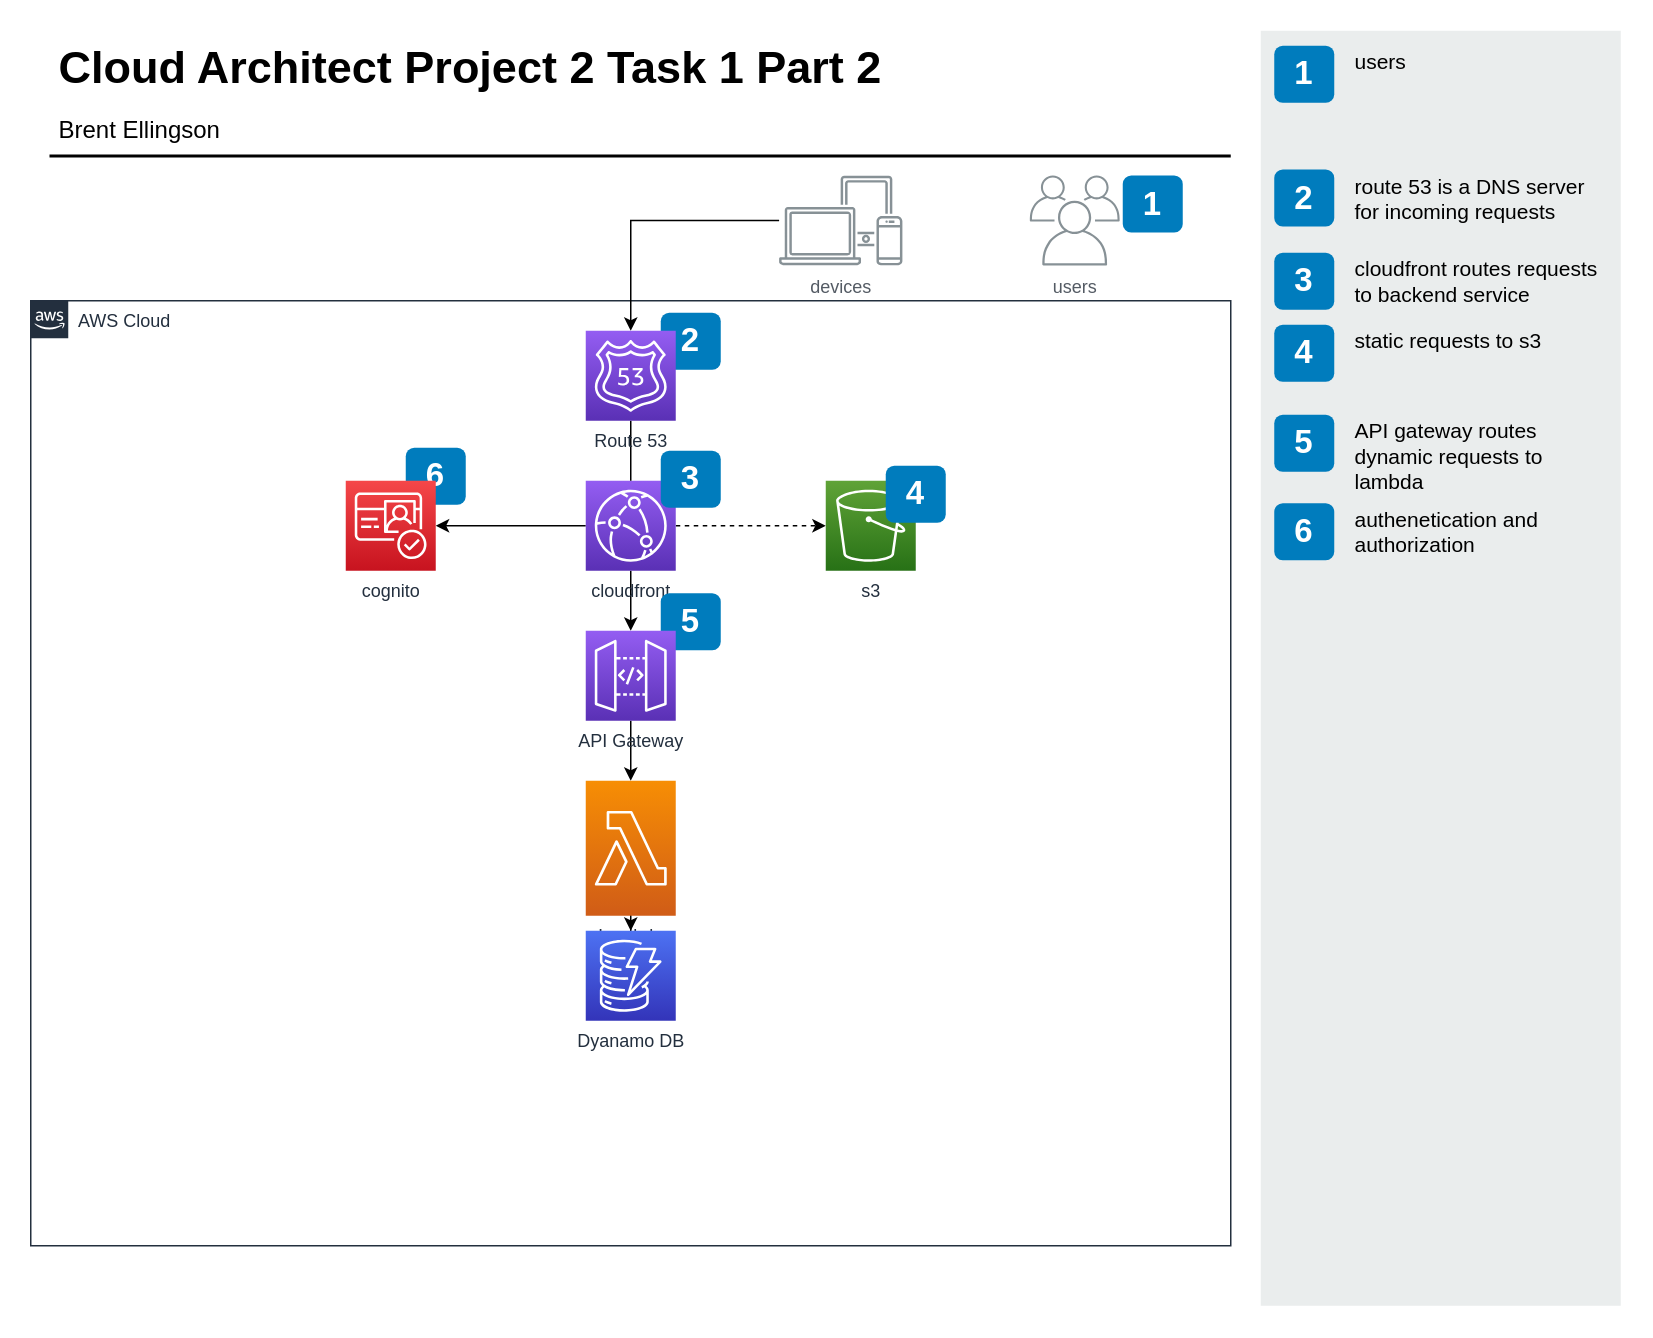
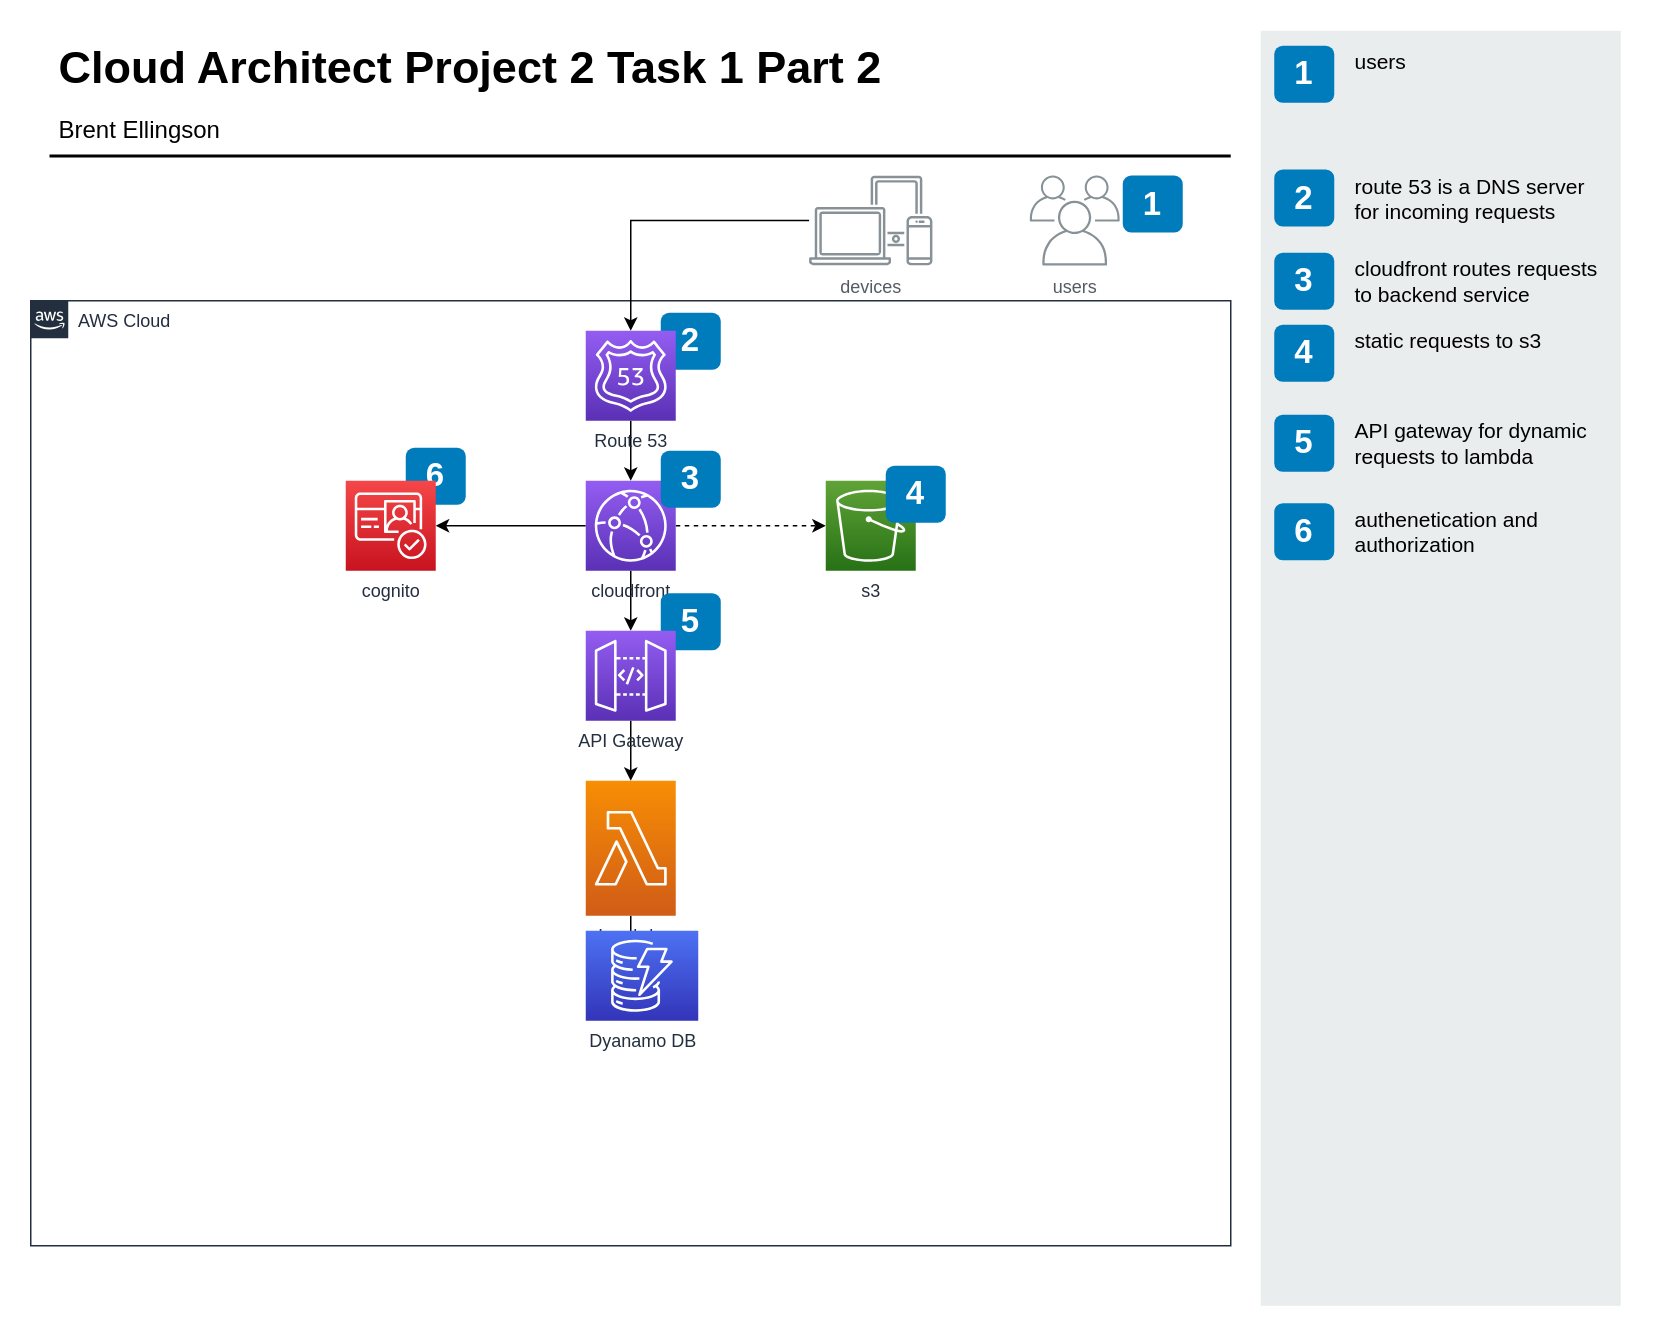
- <mxCell id="11" value="devices" style="sketch=0;outlineConnect=0;gradientColor=none;fontColor=#545B64;strokeColor=none;fillColor=#879196;dashed=0;verticalLabelPosition=bottom;verticalAlign=top;align=center;html=1;fontSize=12;fontStyle=0;aspect=fixed;shape=mxgraph.aws4.illustration_devices;pointerEvents=1" parent="1" vertex="1"><mxGeometry x="518.91" y="116.5" width="82.19" height="60" as="geometry" /></mxCell>
+ <mxCell id="11" value="devices" style="sketch=0;outlineConnect=0;gradientColor=none;fontColor=#545B64;strokeColor=none;fillColor=#879196;dashed=0;verticalLabelPosition=bottom;verticalAlign=top;align=center;html=1;fontSize=12;fontStyle=0;aspect=fixed;shape=mxgraph.aws4.illustration_devices;pointerEvents=1" parent="1" vertex="1"><mxGeometry x="538.91" y="116.5" width="82.19" height="60" as="geometry" /></mxCell>
- <mxCell id="31" value="API gateway routes dynamic requests to lambda" style="text;html=1;align=left;verticalAlign=top;spacingTop=-4;fontSize=14;labelBackgroundColor=none;whiteSpace=wrap;" parent="1" vertex="1"><mxGeometry x="901" y="276" width="169" height="60" as="geometry" /></mxCell>
+ <mxCell id="31" value="API gateway for dynamic requests to lambda" style="text;html=1;align=left;verticalAlign=top;spacingTop=-4;fontSize=14;labelBackgroundColor=none;whiteSpace=wrap;" parent="1" vertex="1"><mxGeometry x="901" y="276" width="169" height="60" as="geometry" /></mxCell>
- <mxCell id="37" value="" style="edgeStyle=orthogonalEdgeStyle;rounded=0;orthogonalLoop=1;jettySize=auto;html=1;endArrow=none;" edge="1" parent="1" source="38" target="15"><mxGeometry relative="1" as="geometry" /></mxCell>
+ <mxCell id="37" value="" style="edgeStyle=orthogonalEdgeStyle;rounded=0;orthogonalLoop=1;jettySize=auto;html=1;" edge="1" parent="1" source="38" target="15"><mxGeometry relative="1" as="geometry" /></mxCell>
- <mxCell id="41" value="Dyanamo DB" style="sketch=0;points=[[0,0,0],[0.25,0,0],[0.5,0,0],[0.75,0,0],[1,0,0],[0,1,0],[0.25,1,0],[0.5,1,0],[0.75,1,0],[1,1,0],[0,0.25,0],[0,0.5,0],[0,0.75,0],[1,0.25,0],[1,0.5,0],[1,0.75,0]];outlineConnect=0;fontColor=#232F3E;gradientColor=#4D72F3;gradientDirection=north;fillColor=#3334B9;strokeColor=#ffffff;dashed=0;verticalLabelPosition=bottom;verticalAlign=top;align=center;html=1;fontSize=12;fontStyle=0;aspect=fixed;shape=mxgraph.aws4.resourceIcon;resIcon=mxgraph.aws4.dynamodb;" vertex="1" parent="1"><mxGeometry x="390" y="620" width="60" height="60" as="geometry" /></mxCell>
+ <mxCell id="41" value="Dyanamo DB" style="sketch=0;points=[[0,0,0],[0.25,0,0],[0.5,0,0],[0.75,0,0],[1,0,0],[0,1,0],[0.25,1,0],[0.5,1,0],[0.75,1,0],[1,1,0],[0,0.25,0],[0,0.5,0],[0,0.75,0],[1,0.25,0],[1,0.5,0],[1,0.75,0]];outlineConnect=0;fontColor=#232F3E;gradientColor=#4D72F3;gradientDirection=north;fillColor=#3334B9;strokeColor=#ffffff;dashed=0;verticalLabelPosition=bottom;verticalAlign=top;align=center;html=1;fontSize=12;fontStyle=0;aspect=fixed;shape=mxgraph.aws4.resourceIcon;resIcon=mxgraph.aws4.dynamodb;" vertex="1" parent="1"><mxGeometry x="390" y="620" width="75" height="60" as="geometry" /></mxCell>
